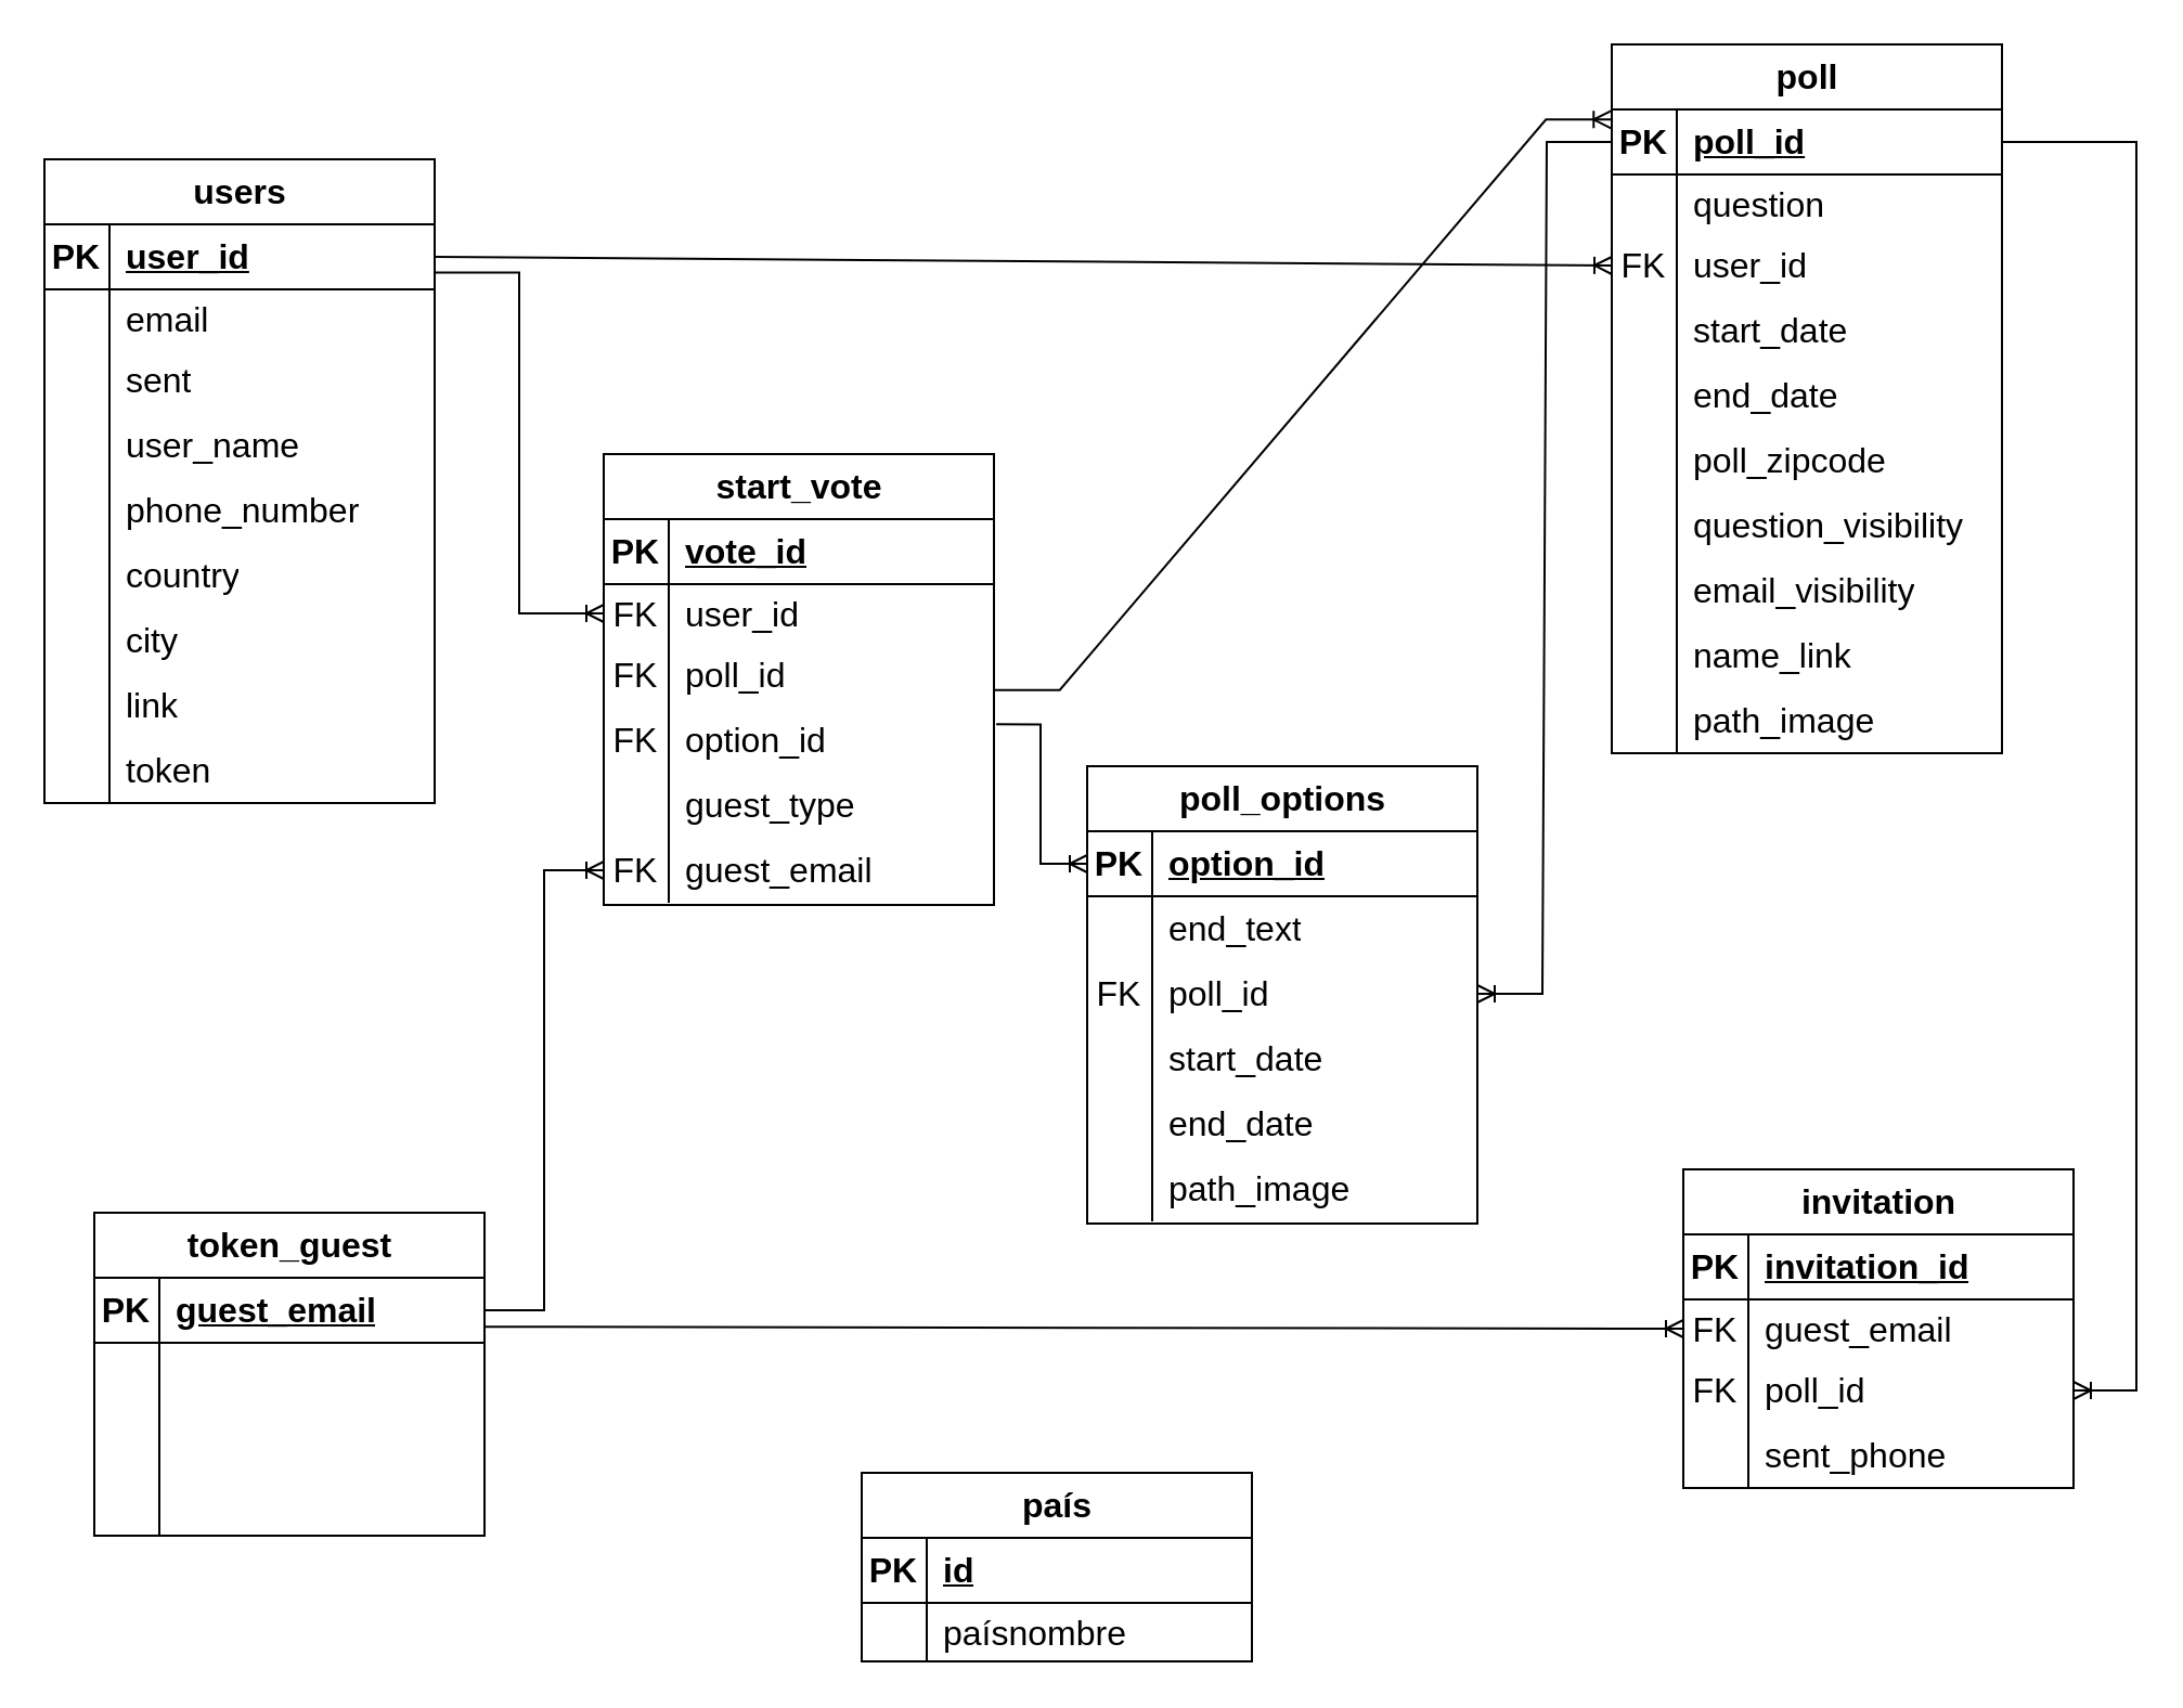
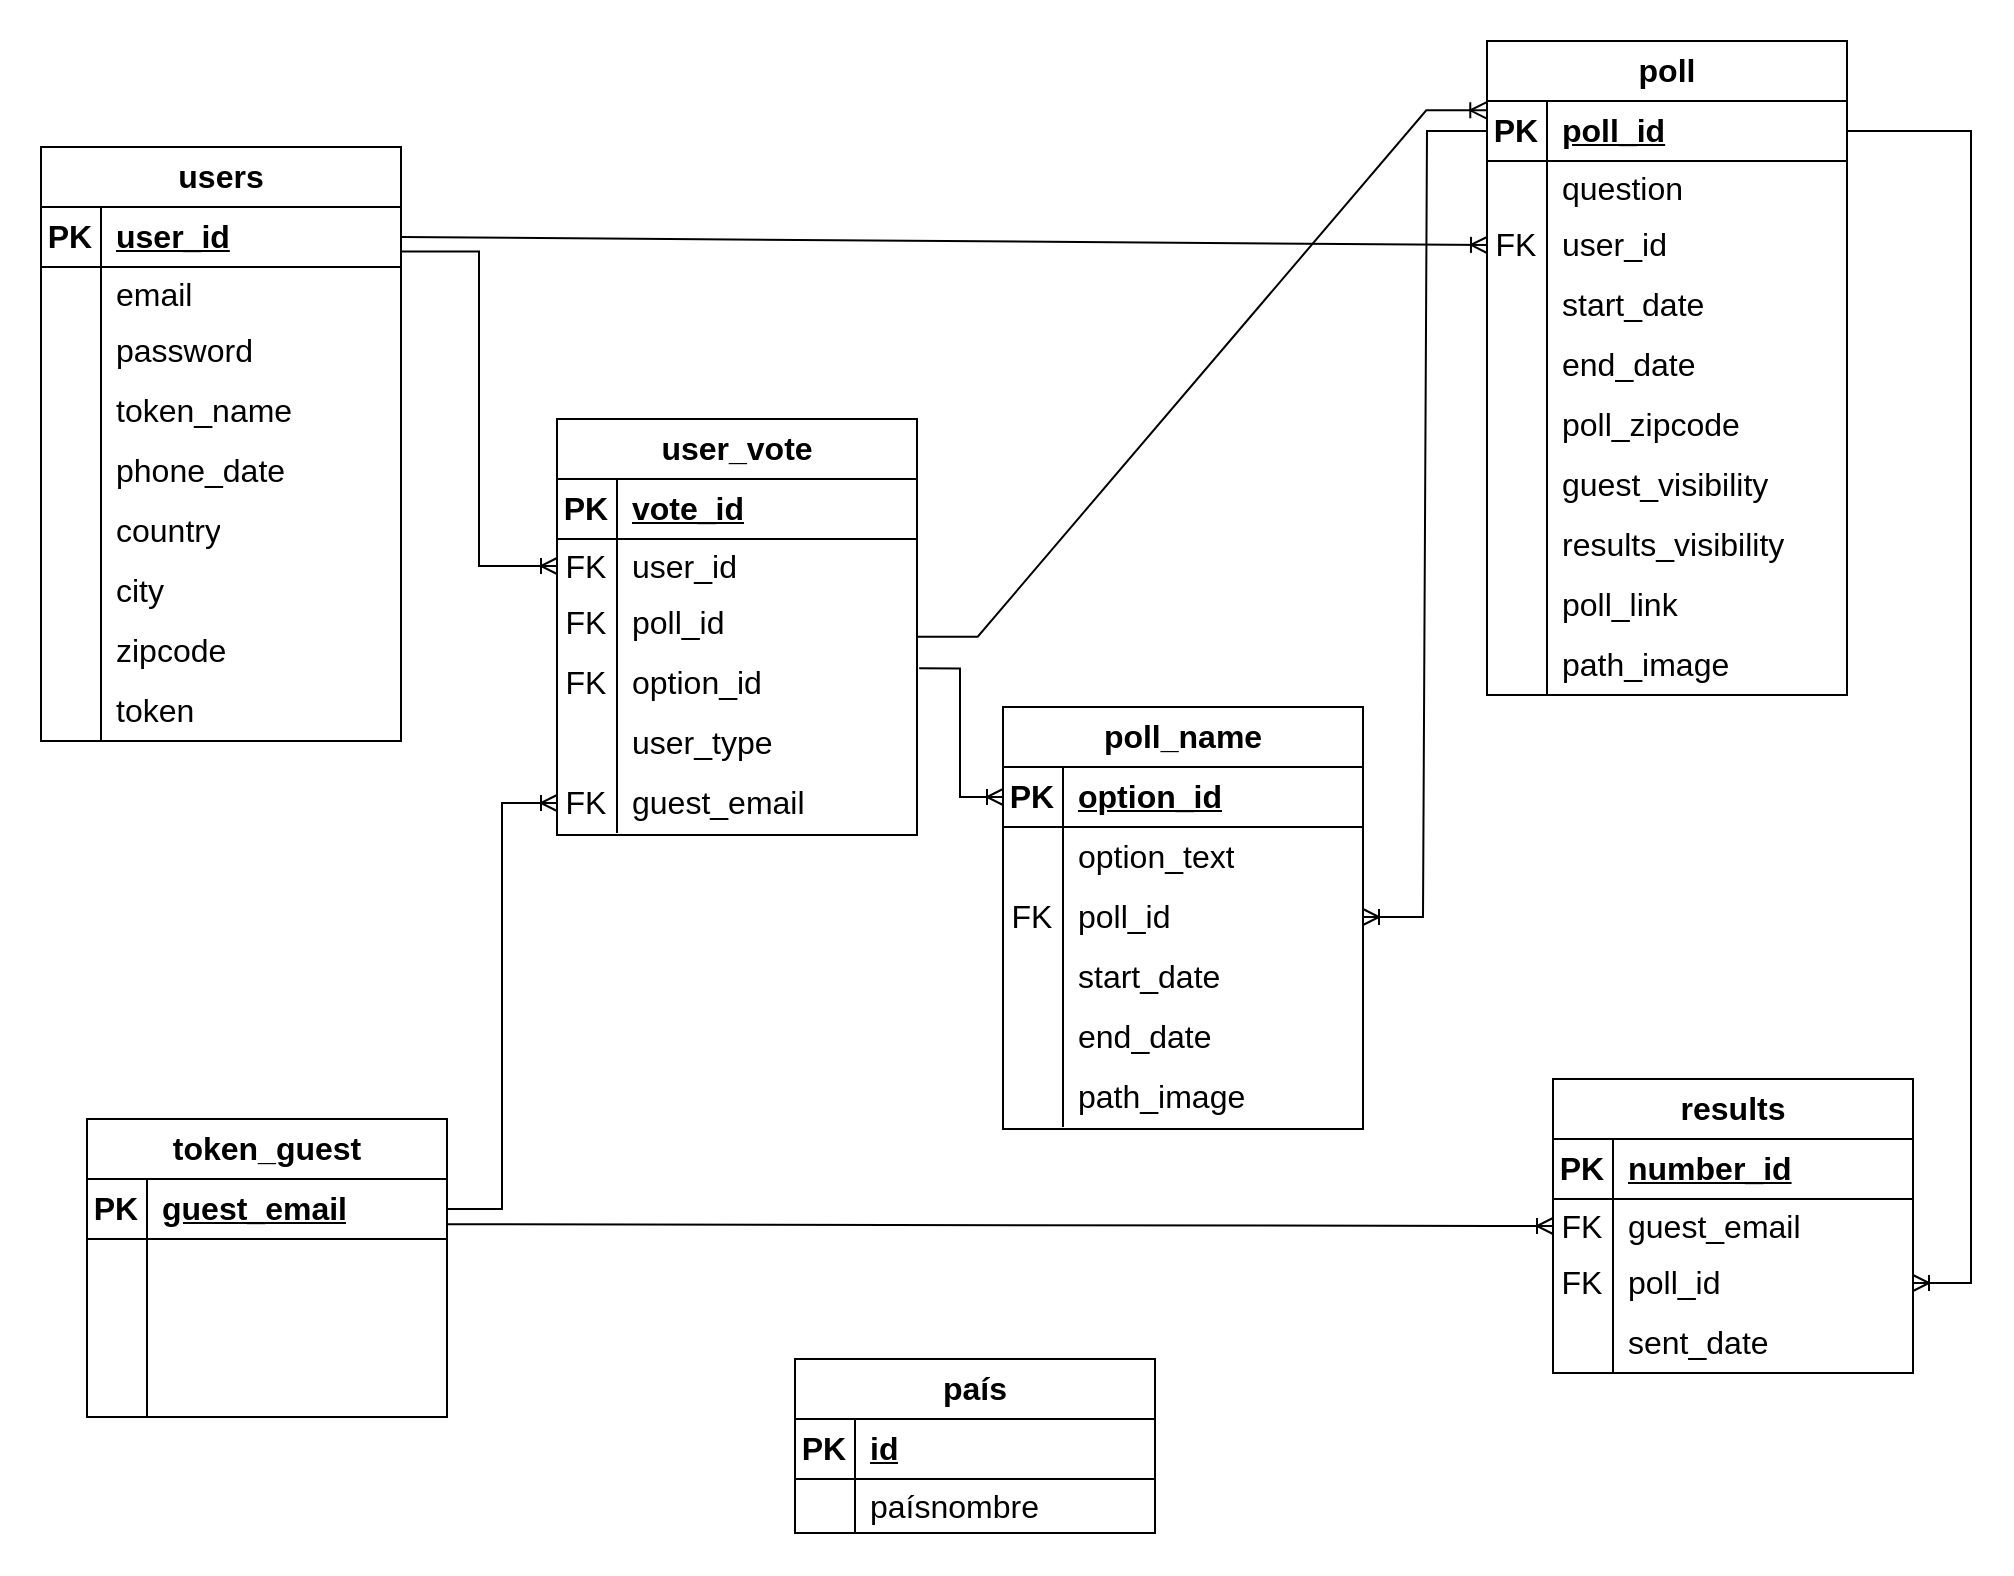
- <mxCell id="11" value="sent" style="shape=partialRectangle;connectable=0;fillColor=none;top=0;left=0;bottom=0;right=0;align=left;spacingLeft=6;overflow=hidden;whiteSpace=wrap;html=1;fontSize=16;" parent="9" vertex="1"><mxGeometry x="30" width="150" height="30" as="geometry"><mxRectangle width="150" height="30" as="alternateBounds" /></mxGeometry></mxCell>
+ <mxCell id="11" value="password" style="shape=partialRectangle;connectable=0;fillColor=none;top=0;left=0;bottom=0;right=0;align=left;spacingLeft=6;overflow=hidden;whiteSpace=wrap;html=1;fontSize=16;" parent="9" vertex="1"><mxGeometry x="30" width="150" height="30" as="geometry"><mxRectangle width="150" height="30" as="alternateBounds" /></mxGeometry></mxCell>
- <mxCell id="14" value="user_name" style="shape=partialRectangle;connectable=0;fillColor=none;top=0;left=0;bottom=0;right=0;align=left;spacingLeft=6;overflow=hidden;whiteSpace=wrap;html=1;fontSize=16;" parent="12" vertex="1"><mxGeometry x="30" width="150" height="30" as="geometry"><mxRectangle width="150" height="30" as="alternateBounds" /></mxGeometry></mxCell>
+ <mxCell id="14" value="token_name" style="shape=partialRectangle;connectable=0;fillColor=none;top=0;left=0;bottom=0;right=0;align=left;spacingLeft=6;overflow=hidden;whiteSpace=wrap;html=1;fontSize=16;" parent="12" vertex="1"><mxGeometry x="30" width="150" height="30" as="geometry"><mxRectangle width="150" height="30" as="alternateBounds" /></mxGeometry></mxCell>
- <mxCell id="80" value="start_vote" style="shape=table;startSize=30;container=1;collapsible=1;childLayout=tableLayout;fixedRows=1;rowLines=0;fontStyle=1;align=center;resizeLast=1;html=1;fontSize=16;" parent="1" vertex="1"><mxGeometry x="278" y="209" width="180" height="208" as="geometry" /></mxCell>
+ <mxCell id="80" value="user_vote" style="shape=table;startSize=30;container=1;collapsible=1;childLayout=tableLayout;fixedRows=1;rowLines=0;fontStyle=1;align=center;resizeLast=1;html=1;fontSize=16;" parent="1" vertex="1"><mxGeometry x="278" y="209" width="180" height="208" as="geometry" /></mxCell>
- <mxCell id="17" value="phone_number" style="shape=partialRectangle;connectable=0;fillColor=none;top=0;left=0;bottom=0;right=0;align=left;spacingLeft=6;overflow=hidden;whiteSpace=wrap;html=1;fontSize=16;" parent="15" vertex="1"><mxGeometry x="30" width="150" height="30" as="geometry"><mxRectangle width="150" height="30" as="alternateBounds" /></mxGeometry></mxCell>
+ <mxCell id="17" value="phone_date" style="shape=partialRectangle;connectable=0;fillColor=none;top=0;left=0;bottom=0;right=0;align=left;spacingLeft=6;overflow=hidden;whiteSpace=wrap;html=1;fontSize=16;" parent="15" vertex="1"><mxGeometry x="30" width="150" height="30" as="geometry"><mxRectangle width="150" height="30" as="alternateBounds" /></mxGeometry></mxCell>
- <mxCell id="51" value="question_visibility" style="shape=partialRectangle;connectable=0;fillColor=none;top=0;left=0;bottom=0;right=0;align=left;spacingLeft=6;overflow=hidden;whiteSpace=wrap;html=1;fontSize=16;" parent="49" vertex="1"><mxGeometry x="30" width="150" height="30" as="geometry"><mxRectangle width="150" height="30" as="alternateBounds" /></mxGeometry></mxCell>
+ <mxCell id="51" value="guest_visibility" style="shape=partialRectangle;connectable=0;fillColor=none;top=0;left=0;bottom=0;right=0;align=left;spacingLeft=6;overflow=hidden;whiteSpace=wrap;html=1;fontSize=16;" parent="49" vertex="1"><mxGeometry x="30" width="150" height="30" as="geometry"><mxRectangle width="150" height="30" as="alternateBounds" /></mxGeometry></mxCell>
- <mxCell id="54" value="email_visibility" style="shape=partialRectangle;connectable=0;fillColor=none;top=0;left=0;bottom=0;right=0;align=left;spacingLeft=6;overflow=hidden;whiteSpace=wrap;html=1;fontSize=16;" parent="52" vertex="1"><mxGeometry x="30" width="150" height="30" as="geometry"><mxRectangle width="150" height="30" as="alternateBounds" /></mxGeometry></mxCell>
+ <mxCell id="54" value="results_visibility" style="shape=partialRectangle;connectable=0;fillColor=none;top=0;left=0;bottom=0;right=0;align=left;spacingLeft=6;overflow=hidden;whiteSpace=wrap;html=1;fontSize=16;" parent="52" vertex="1"><mxGeometry x="30" width="150" height="30" as="geometry"><mxRectangle width="150" height="30" as="alternateBounds" /></mxGeometry></mxCell>
- <mxCell id="57" value="name_link" style="shape=partialRectangle;connectable=0;fillColor=none;top=0;left=0;bottom=0;right=0;align=left;spacingLeft=6;overflow=hidden;whiteSpace=wrap;html=1;fontSize=16;" parent="55" vertex="1"><mxGeometry x="30" width="150" height="30" as="geometry"><mxRectangle width="150" height="30" as="alternateBounds" /></mxGeometry></mxCell>
+ <mxCell id="57" value="poll_link" style="shape=partialRectangle;connectable=0;fillColor=none;top=0;left=0;bottom=0;right=0;align=left;spacingLeft=6;overflow=hidden;whiteSpace=wrap;html=1;fontSize=16;" parent="55" vertex="1"><mxGeometry x="30" width="150" height="30" as="geometry"><mxRectangle width="150" height="30" as="alternateBounds" /></mxGeometry></mxCell>
- <mxCell id="26" value="link" style="shape=partialRectangle;connectable=0;fillColor=none;top=0;left=0;bottom=0;right=0;align=left;spacingLeft=6;overflow=hidden;whiteSpace=wrap;html=1;fontSize=16;" parent="24" vertex="1"><mxGeometry x="30" width="150" height="30" as="geometry"><mxRectangle width="150" height="30" as="alternateBounds" /></mxGeometry></mxCell>
+ <mxCell id="26" value="zipcode" style="shape=partialRectangle;connectable=0;fillColor=none;top=0;left=0;bottom=0;right=0;align=left;spacingLeft=6;overflow=hidden;whiteSpace=wrap;html=1;fontSize=16;" parent="24" vertex="1"><mxGeometry x="30" width="150" height="30" as="geometry"><mxRectangle width="150" height="30" as="alternateBounds" /></mxGeometry></mxCell>
- <mxCell id="61" value="poll_options" style="shape=table;startSize=30;container=1;collapsible=1;childLayout=tableLayout;fixedRows=1;rowLines=0;fontStyle=1;align=center;resizeLast=1;html=1;fontSize=16;" parent="1" vertex="1"><mxGeometry x="501" y="353" width="180" height="211" as="geometry" /></mxCell>
+ <mxCell id="61" value="poll_name" style="shape=table;startSize=30;container=1;collapsible=1;childLayout=tableLayout;fixedRows=1;rowLines=0;fontStyle=1;align=center;resizeLast=1;html=1;fontSize=16;" parent="1" vertex="1"><mxGeometry x="501" y="353" width="180" height="211" as="geometry" /></mxCell>
- <mxCell id="95" value="guest_type" style="shape=partialRectangle;connectable=0;fillColor=none;top=0;left=0;bottom=0;right=0;align=left;spacingLeft=6;overflow=hidden;whiteSpace=wrap;html=1;fontSize=16;" parent="93" vertex="1"><mxGeometry x="30" width="150" height="30" as="geometry"><mxRectangle width="150" height="30" as="alternateBounds" /></mxGeometry></mxCell>
+ <mxCell id="95" value="user_type" style="shape=partialRectangle;connectable=0;fillColor=none;top=0;left=0;bottom=0;right=0;align=left;spacingLeft=6;overflow=hidden;whiteSpace=wrap;html=1;fontSize=16;" parent="93" vertex="1"><mxGeometry x="30" width="150" height="30" as="geometry"><mxRectangle width="150" height="30" as="alternateBounds" /></mxGeometry></mxCell>
- <mxCell id="67" value="end_text" style="shape=partialRectangle;connectable=0;fillColor=none;top=0;left=0;bottom=0;right=0;align=left;spacingLeft=6;overflow=hidden;whiteSpace=wrap;html=1;fontSize=16;" parent="65" vertex="1"><mxGeometry x="30" width="150" height="30" as="geometry"><mxRectangle width="150" height="30" as="alternateBounds" /></mxGeometry></mxCell>
+ <mxCell id="67" value="option_text" style="shape=partialRectangle;connectable=0;fillColor=none;top=0;left=0;bottom=0;right=0;align=left;spacingLeft=6;overflow=hidden;whiteSpace=wrap;html=1;fontSize=16;" parent="65" vertex="1"><mxGeometry x="30" width="150" height="30" as="geometry"><mxRectangle width="150" height="30" as="alternateBounds" /></mxGeometry></mxCell>
- <mxCell id="112" value="invitation" style="shape=table;startSize=30;container=1;collapsible=1;childLayout=tableLayout;fixedRows=1;rowLines=0;fontStyle=1;align=center;resizeLast=1;html=1;fontSize=16;" parent="1" vertex="1"><mxGeometry x="776" y="539" width="180" height="147" as="geometry" /></mxCell>
+ <mxCell id="112" value="results" style="shape=table;startSize=30;container=1;collapsible=1;childLayout=tableLayout;fixedRows=1;rowLines=0;fontStyle=1;align=center;resizeLast=1;html=1;fontSize=16;" parent="1" vertex="1"><mxGeometry x="776" y="539" width="180" height="147" as="geometry" /></mxCell>
- <mxCell id="115" value="invitation_id" style="shape=partialRectangle;connectable=0;fillColor=none;top=0;left=0;bottom=0;right=0;align=left;spacingLeft=6;fontStyle=5;overflow=hidden;whiteSpace=wrap;html=1;fontSize=16;" parent="113" vertex="1"><mxGeometry x="30" width="150" height="30" as="geometry"><mxRectangle width="150" height="30" as="alternateBounds" /></mxGeometry></mxCell>
+ <mxCell id="115" value="number_id" style="shape=partialRectangle;connectable=0;fillColor=none;top=0;left=0;bottom=0;right=0;align=left;spacingLeft=6;fontStyle=5;overflow=hidden;whiteSpace=wrap;html=1;fontSize=16;" parent="113" vertex="1"><mxGeometry x="30" width="150" height="30" as="geometry"><mxRectangle width="150" height="30" as="alternateBounds" /></mxGeometry></mxCell>
- <mxCell id="124" value="sent_phone" style="shape=partialRectangle;connectable=0;fillColor=none;top=0;left=0;bottom=0;right=0;align=left;spacingLeft=6;overflow=hidden;whiteSpace=wrap;html=1;fontSize=16;" parent="122" vertex="1"><mxGeometry x="30" width="150" height="30" as="geometry"><mxRectangle width="150" height="30" as="alternateBounds" /></mxGeometry></mxCell>
+ <mxCell id="124" value="sent_date" style="shape=partialRectangle;connectable=0;fillColor=none;top=0;left=0;bottom=0;right=0;align=left;spacingLeft=6;overflow=hidden;whiteSpace=wrap;html=1;fontSize=16;" parent="122" vertex="1"><mxGeometry x="30" width="150" height="30" as="geometry"><mxRectangle width="150" height="30" as="alternateBounds" /></mxGeometry></mxCell>
